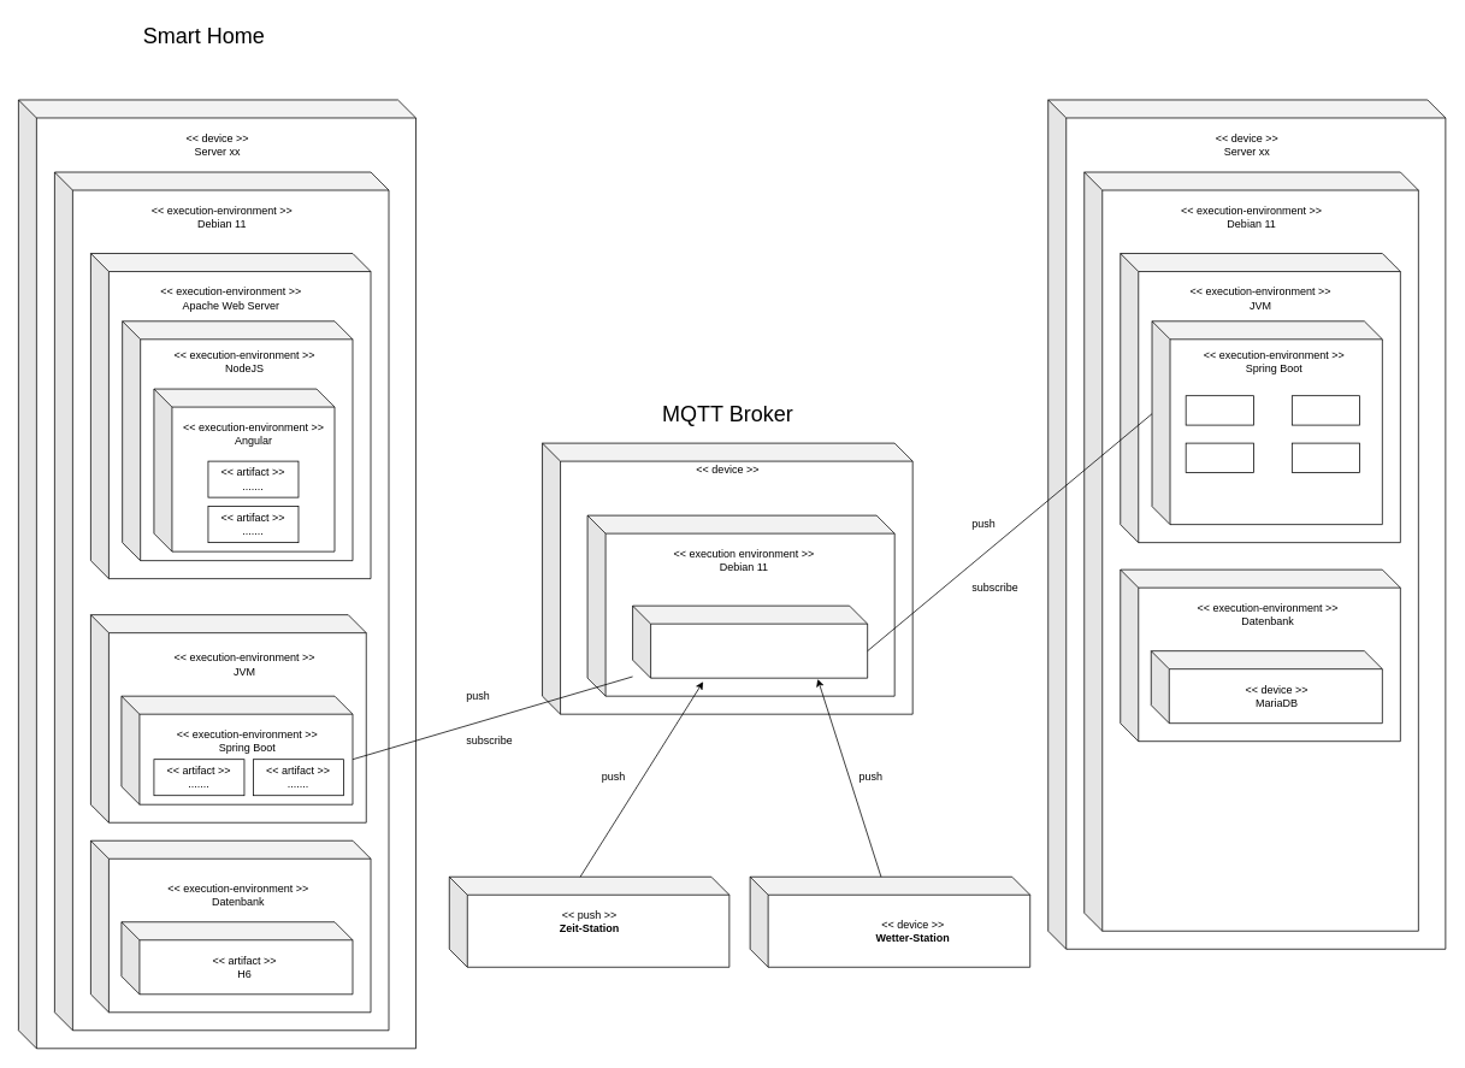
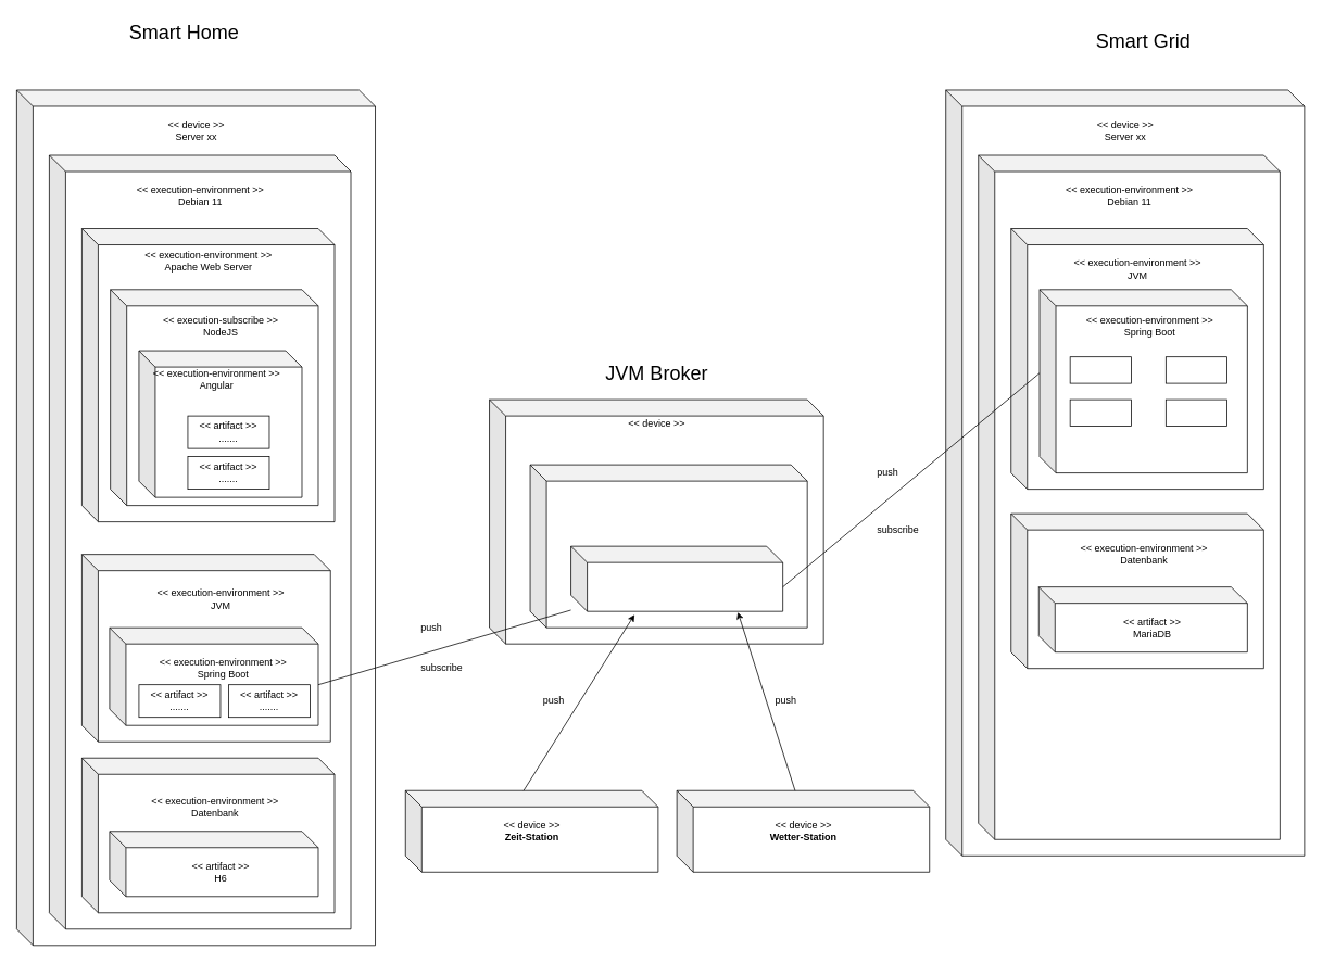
+ <mxCell id="27" value="&lt;font style=&quot;font-size: 24px;&quot;&gt;Smart Grid&lt;/font&gt;" style="text;html=1;align=center;verticalAlign=middle;resizable=0;points=[];autosize=1;strokeColor=none;fillColor=none;" vertex="1" parent="1"><mxGeometry x="1332" y="30" width="140" height="40" as="geometry" /></mxCell>
- <mxCell id="7" value="&amp;lt;&amp;lt; execution-environment &amp;gt;&amp;gt;&lt;br&gt;Apache Web Server" style="text;html=1;align=center;verticalAlign=middle;resizable=0;points=[];autosize=1;strokeColor=none;fillColor=none;" vertex="1" parent="1"><mxGeometry x="165" y="310" width="180" height="40" as="geometry" /></mxCell>
+ <mxCell id="7" value="&amp;lt;&amp;lt; execution-environment &amp;gt;&amp;gt;&lt;br&gt;Apache Web Server" style="text;html=1;align=center;verticalAlign=middle;resizable=0;points=[];autosize=1;strokeColor=none;fillColor=none;" vertex="1" parent="1"><mxGeometry x="165" y="300" width="180" height="40" as="geometry" /></mxCell>
- <mxCell id="9" value="&amp;lt;&amp;lt; execution-environment &amp;gt;&amp;gt;&lt;br&gt;NodeJS" style="text;html=1;align=center;verticalAlign=middle;resizable=0;points=[];autosize=1;strokeColor=none;fillColor=none;" vertex="1" parent="1"><mxGeometry x="180" y="380" width="180" height="40" as="geometry" /></mxCell>
+ <mxCell id="9" value="&amp;lt;&amp;lt; execution-subscribe &amp;gt;&amp;gt;&lt;br&gt;NodeJS" style="text;html=1;align=center;verticalAlign=middle;resizable=0;points=[];autosize=1;strokeColor=none;fillColor=none;" vertex="1" parent="1"><mxGeometry x="180" y="380" width="180" height="40" as="geometry" /></mxCell>
- <mxCell id="36" value="&lt;span style=&quot;font-size: 24px;&quot;&gt;MQTT Broker&lt;/span&gt;" style="text;html=1;align=center;verticalAlign=middle;resizable=0;points=[];autosize=1;strokeColor=none;fillColor=none;" vertex="1" parent="1"><mxGeometry x="720" y="437.5" width="170" height="40" as="geometry" /></mxCell>
+ <mxCell id="36" value="&lt;span style=&quot;font-size: 24px;&quot;&gt;JVM Broker&lt;/span&gt;" style="text;html=1;align=center;verticalAlign=middle;resizable=0;points=[];autosize=1;strokeColor=none;fillColor=none;" vertex="1" parent="1"><mxGeometry x="720" y="437.5" width="170" height="40" as="geometry" /></mxCell>
- <mxCell id="57" value="&amp;lt;&amp;lt; execution-environment &amp;gt;&amp;gt;&lt;br&gt;Angular" style="text;html=1;align=center;verticalAlign=middle;resizable=0;points=[];autosize=1;strokeColor=none;fillColor=none;" vertex="1" parent="1"><mxGeometry x="190" y="460" width="180" height="40" as="geometry" /></mxCell>
+ <mxCell id="57" value="&amp;lt;&amp;lt; execution-environment &amp;gt;&amp;gt;&lt;br&gt;Angular" style="text;html=1;align=center;verticalAlign=middle;resizable=0;points=[];autosize=1;strokeColor=none;fillColor=none;" vertex="1" parent="1"><mxGeometry x="175" y="445" width="180" height="40" as="geometry" /></mxCell>
- <mxCell id="40" value="&amp;lt;&amp;lt; execution environment &amp;gt;&amp;gt;&lt;br&gt;Debian 11" style="text;html=1;align=center;verticalAlign=middle;resizable=0;points=[];autosize=1;strokeColor=none;fillColor=none;" vertex="1" parent="1"><mxGeometry x="732.5" y="600" width="180" height="40" as="geometry" /></mxCell>
- <mxCell id="26" value="&amp;lt;&amp;lt; device &amp;gt;&amp;gt;&lt;br&gt;MariaDB" style="text;html=1;align=center;verticalAlign=middle;resizable=0;points=[];autosize=1;strokeColor=none;fillColor=none;" vertex="1" parent="1"><mxGeometry x="1367.5" y="750" width="90" height="40" as="geometry" /></mxCell>
+ <mxCell id="26" value="&amp;lt;&amp;lt; artifact &amp;gt;&amp;gt;&lt;br&gt;MariaDB" style="text;html=1;align=center;verticalAlign=middle;resizable=0;points=[];autosize=1;strokeColor=none;fillColor=none;" vertex="1" parent="1"><mxGeometry x="1367.5" y="750" width="90" height="40" as="geometry" /></mxCell>
- <mxCell id="47" value="&amp;lt;&amp;lt; push &amp;gt;&amp;gt;&lt;br&gt;&lt;b&gt;Zeit-Station&lt;/b&gt;" style="text;html=1;align=center;verticalAlign=middle;resizable=0;points=[];autosize=1;strokeColor=none;fillColor=none;" vertex="1" parent="1"><mxGeometry x="607" y="1000" width="90" height="40" as="geometry" /></mxCell>
+ <mxCell id="47" value="&amp;lt;&amp;lt; device &amp;gt;&amp;gt;&lt;br&gt;&lt;b&gt;Zeit-Station&lt;/b&gt;" style="text;html=1;align=center;verticalAlign=middle;resizable=0;points=[];autosize=1;strokeColor=none;fillColor=none;" vertex="1" parent="1"><mxGeometry x="607" y="1000" width="90" height="40" as="geometry" /></mxCell>
- <mxCell id="45" value="&amp;lt;&amp;lt; device &amp;gt;&amp;gt;&lt;br&gt;&lt;b&gt;Wetter-Station&lt;/b&gt;" style="text;html=1;align=center;verticalAlign=middle;resizable=0;points=[];autosize=1;strokeColor=none;fillColor=none;" vertex="1" parent="1"><mxGeometry x="955" y="1010" width="110" height="40" as="geometry" /></mxCell>
+ <mxCell id="45" value="&amp;lt;&amp;lt; device &amp;gt;&amp;gt;&lt;br&gt;&lt;b&gt;Wetter-Station&lt;/b&gt;" style="text;html=1;align=center;verticalAlign=middle;resizable=0;points=[];autosize=1;strokeColor=none;fillColor=none;" vertex="1" parent="1"><mxGeometry x="930" y="1000" width="110" height="40" as="geometry" /></mxCell>
